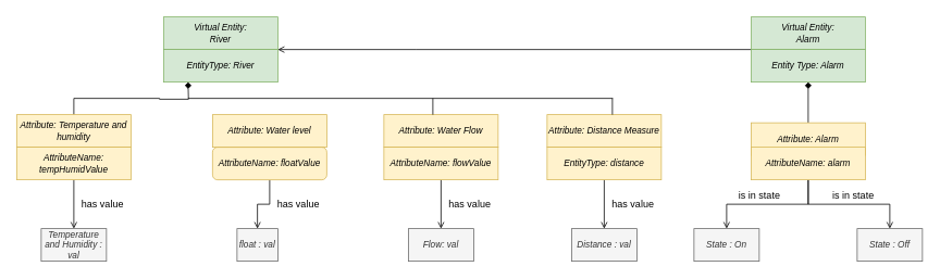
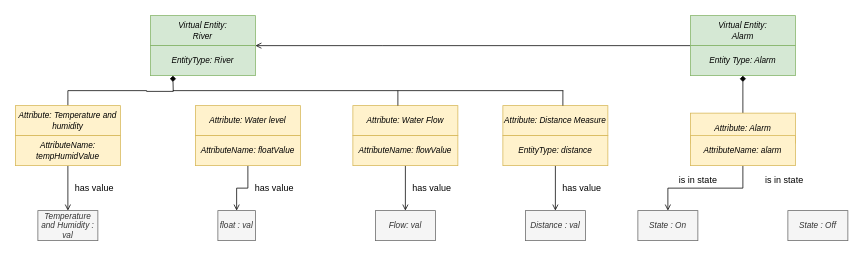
- <mxCell id="16" value="AttributeName: floatValue" style="whiteSpace=wrap;html=1;fontStyle=2;fillColor=#fff2cc;strokeColor=#d6b656;fontSize=11;rounded=1;" parent="1" vertex="1"><mxGeometry x="260" y="180" width="140" height="40" as="geometry" /></mxCell>
+ <mxCell id="16" value="AttributeName: floatValue" style="rounded=0;whiteSpace=wrap;html=1;fontStyle=2;fillColor=#fff2cc;strokeColor=#d6b656;fontSize=11;" parent="1" vertex="1"><mxGeometry x="260" y="180" width="140" height="40" as="geometry" /></mxCell>
- <mxCell id="20" style="edgeStyle=orthogonalEdgeStyle;rounded=0;orthogonalLoop=1;jettySize=auto;html=1;exitX=0.5;exitY=1;exitDx=0;exitDy=0;entryX=0.5;entryY=0;entryDx=0;entryDy=0;endArrow=open;endFill=0;" parent="1" source="21" target="26" edge="1"><mxGeometry relative="1" as="geometry" /></mxCell>
